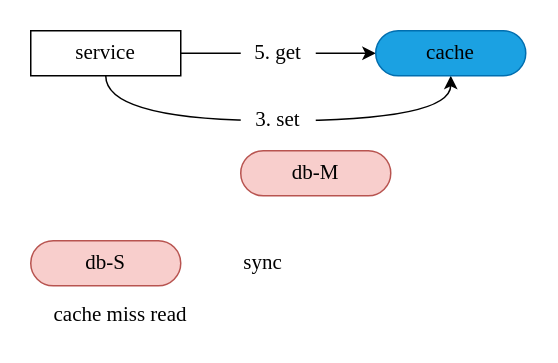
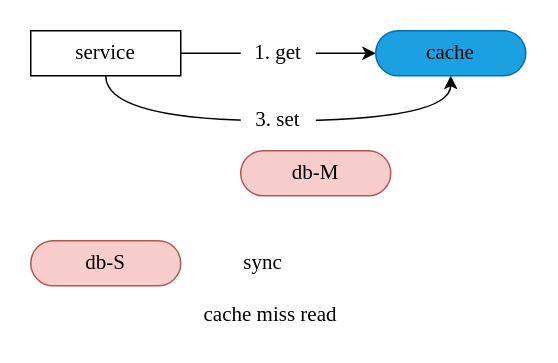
- <mxCell id="8" value="5. get" style="text;html=1;strokeColor=none;fillColor=#ffffff;align=center;verticalAlign=middle;whiteSpace=wrap;rounded=0;fontFamily=Verdana;fontSize=14;" vertex="1" parent="1"><mxGeometry x="160" y="25" width="50" height="20" as="geometry" /></mxCell>
+ <mxCell id="8" value="1. get" style="text;html=1;strokeColor=none;fillColor=#ffffff;align=center;verticalAlign=middle;whiteSpace=wrap;rounded=0;fontFamily=Verdana;fontSize=14;" vertex="1" parent="1"><mxGeometry x="160" y="25" width="50" height="20" as="geometry" /></mxCell>
- <mxCell id="11" value="cache miss read" style="text;html=1;strokeColor=none;fillColor=none;align=center;verticalAlign=middle;whiteSpace=wrap;rounded=0;fontFamily=Verdana;fontSize=14;fontColor=#000000;" vertex="1" parent="1"><mxGeometry x="20" y="200" width="120" height="20" as="geometry" /></mxCell>
+ <mxCell id="11" value="cache miss read" style="text;html=1;strokeColor=none;fillColor=none;align=center;verticalAlign=middle;whiteSpace=wrap;rounded=0;fontFamily=Verdana;fontSize=14;fontColor=#000000;" vertex="1" parent="1"><mxGeometry x="120" y="200" width="120" height="20" as="geometry" /></mxCell>
